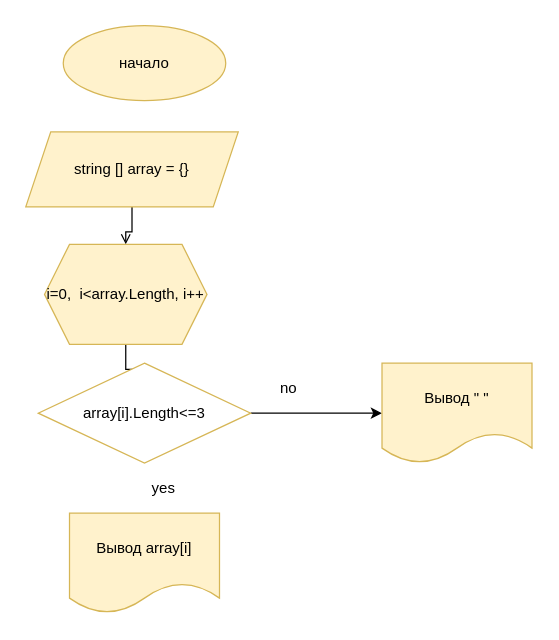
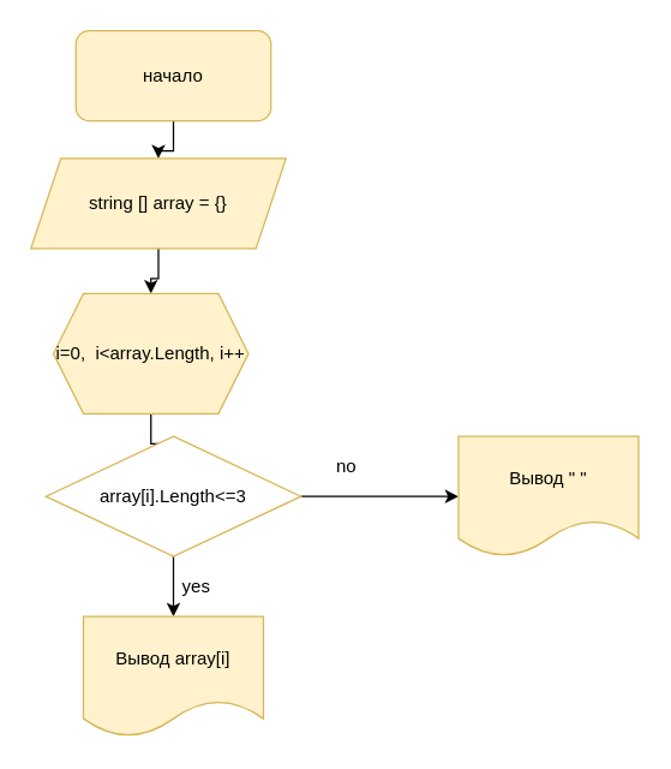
- <mxCell id="3" value="начало" style="ellipse;whiteSpace=wrap;html=1;fillColor=#fff2cc;strokeColor=#d6b656;" vertex="1" parent="1"><mxGeometry x="50" y="20" width="130" height="60" as="geometry" /></mxCell>
+ <mxCell id="3" value="начало" style="whiteSpace=wrap;html=1;fillColor=#fff2cc;strokeColor=#d6b656;rounded=1;" vertex="1" parent="1"><mxGeometry x="50" y="20" width="130" height="60" as="geometry" /></mxCell>
+ <mxCell id="2" value="" style="edgeStyle=orthogonalEdgeStyle;rounded=0;orthogonalLoop=1;jettySize=auto;html=1;" edge="1" parent="1" source="3" target="5"><mxGeometry relative="1" as="geometry" /></mxCell>
- <mxCell id="4" value="" style="edgeStyle=orthogonalEdgeStyle;rounded=0;orthogonalLoop=1;jettySize=auto;html=1;endArrow=open;" edge="1" parent="1" source="5" target="7"><mxGeometry relative="1" as="geometry" /></mxCell>
+ <mxCell id="4" value="" style="edgeStyle=orthogonalEdgeStyle;rounded=0;orthogonalLoop=1;jettySize=auto;html=1;" edge="1" parent="1" source="5" target="7"><mxGeometry relative="1" as="geometry" /></mxCell>
+ <mxCell id="9" value="" style="edgeStyle=orthogonalEdgeStyle;rounded=0;orthogonalLoop=1;jettySize=auto;html=1;" edge="1" parent="1" source="10" target="12"><mxGeometry relative="1" as="geometry" /></mxCell>
